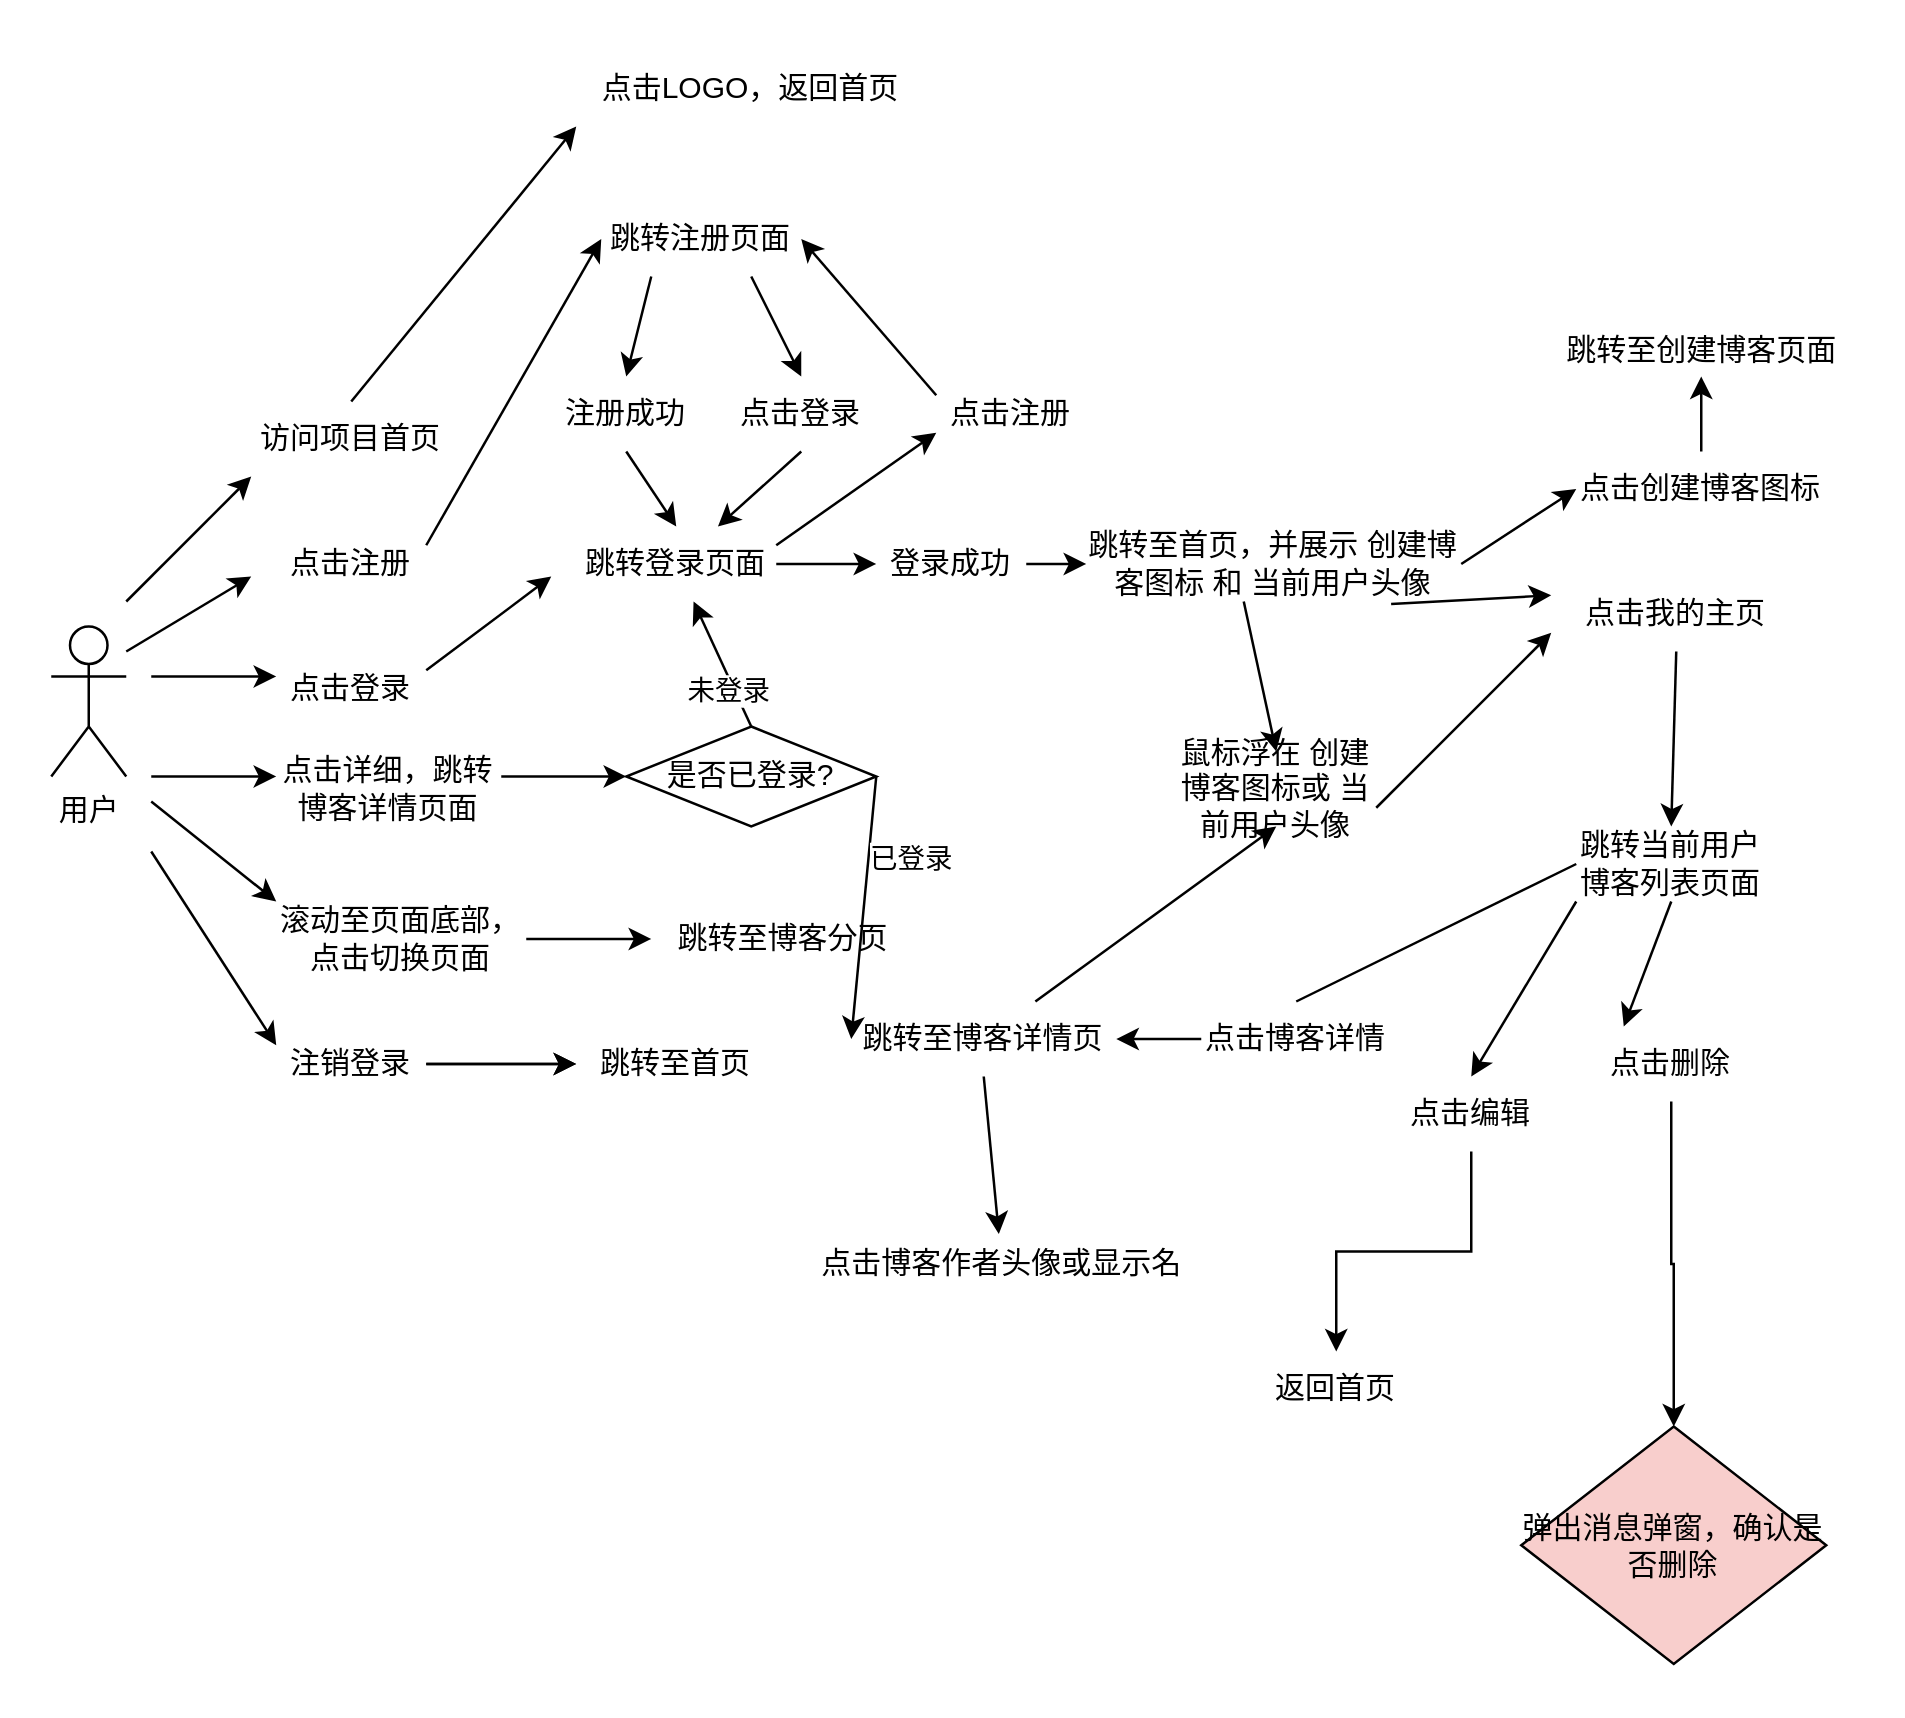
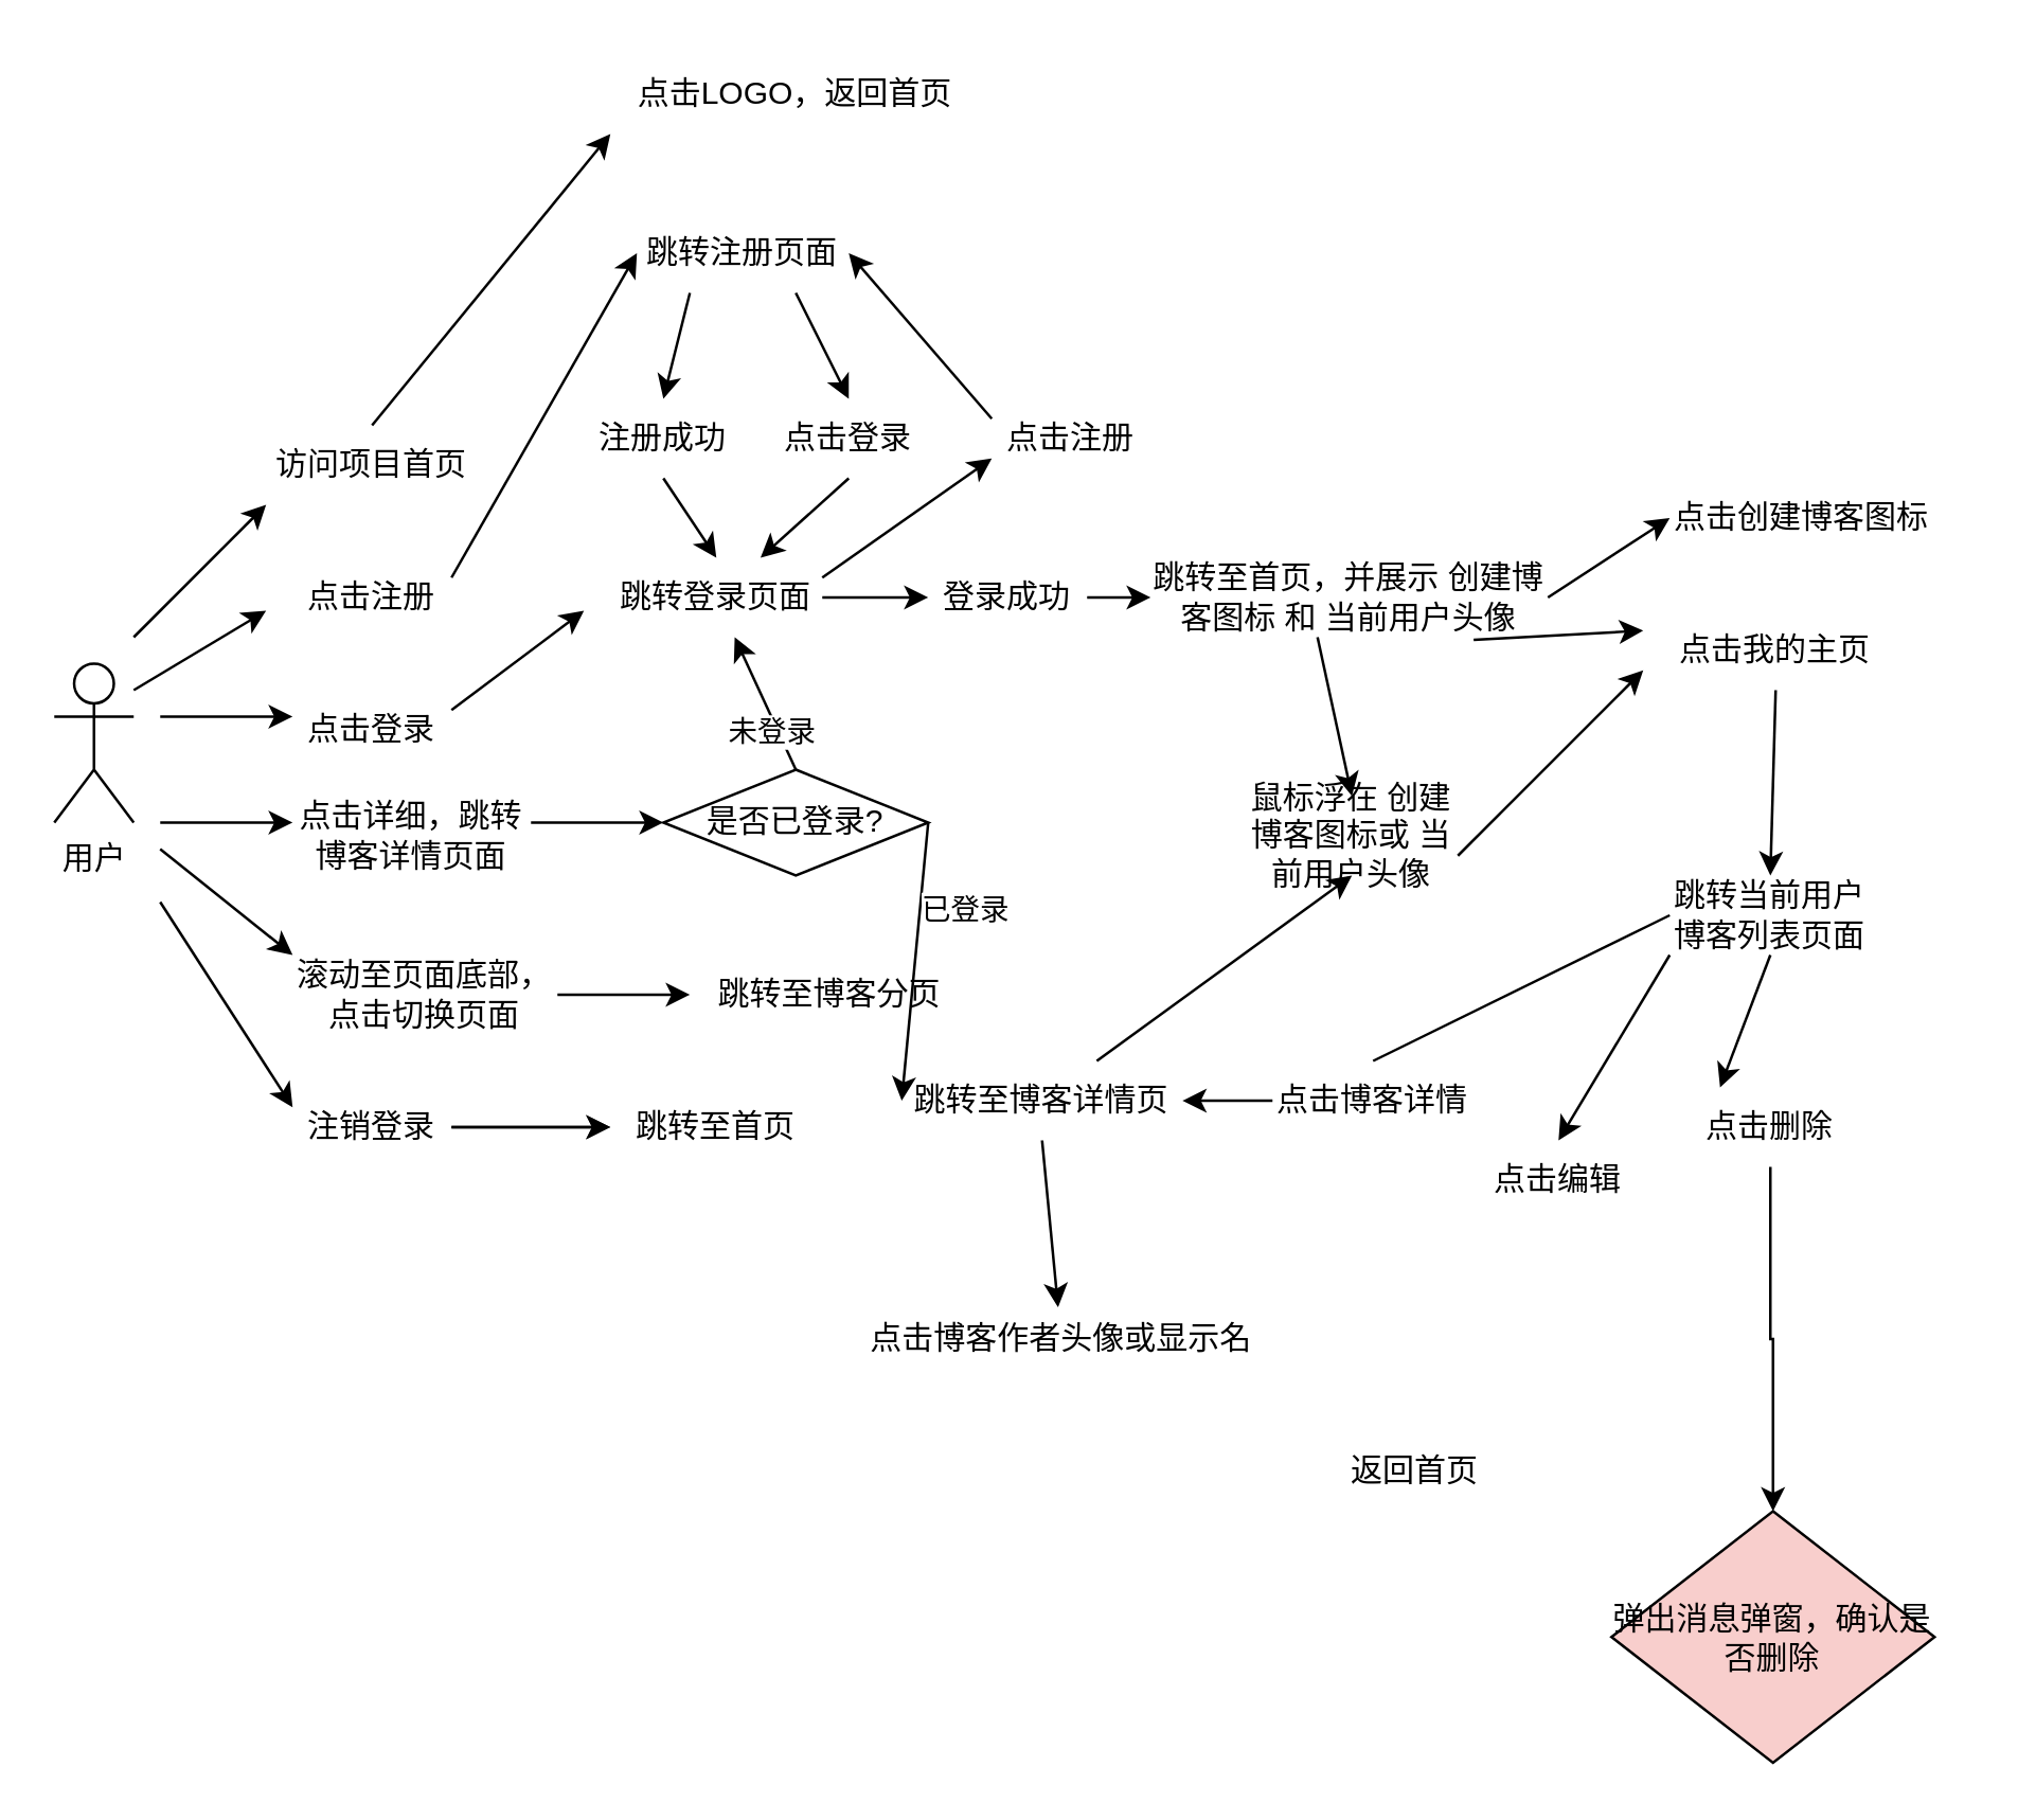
- <mxCell id="54" value="跳转至创建博客页面" style="text;html=1;align=center;verticalAlign=middle;resizable=0;points=[];autosize=1;strokeColor=none;fillColor=none;" vertex="1" parent="1"><mxGeometry x="620" y="130" width="120" height="20" as="geometry" /></mxCell>
- <mxCell id="50" value="" style="edgeStyle=orthogonalEdgeStyle;rounded=0;orthogonalLoop=1;jettySize=auto;html=1;" edge="1" parent="1" source="51" target="54"><mxGeometry relative="1" as="geometry" /></mxCell>
- <mxCell id="63" value="" style="edgeStyle=orthogonalEdgeStyle;rounded=0;orthogonalLoop=1;jettySize=auto;html=1;" edge="1" parent="1" source="64" target="69"><mxGeometry relative="1" as="geometry" /></mxCell>
